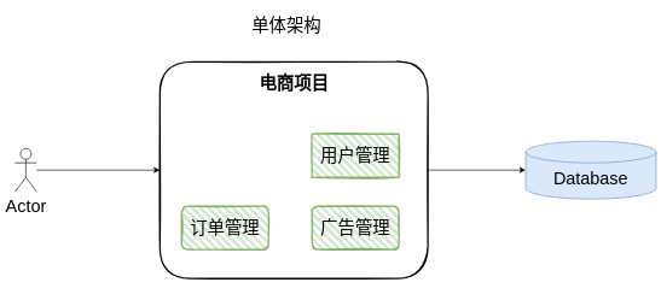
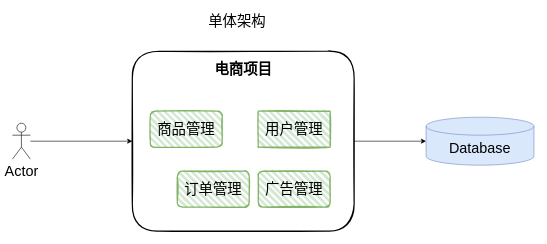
+ <mxCell id="7" value="商品管理" style="rounded=1;whiteSpace=wrap;html=1;strokeWidth=2;fillWeight=4;hachureGap=8;hachureAngle=45;fillColor=#d5e8d4;sketch=1;fontSize=24;strokeColor=#82b366;" vertex="1" parent="1"><mxGeometry x="250" y="185" width="120" height="60" as="geometry" /></mxCell>
- <mxCell id="11" value="Database" style="shape=cylinder3;whiteSpace=wrap;html=1;boundedLbl=1;backgroundOutline=1;size=15;fontSize=24;fillColor=#dae8fc;strokeColor=#6c8ebf;" vertex="1" parent="1"><mxGeometry x="725" y="195" width="180" height="80" as="geometry" /></mxCell>
+ <mxCell id="11" value="Database" style="shape=cylinder3;whiteSpace=wrap;html=1;boundedLbl=1;backgroundOutline=1;size=15;fontSize=24;fillColor=#dae8fc;strokeColor=#6c8ebf;" vertex="1" parent="1"><mxGeometry x="710" y="195" width="180" height="80" as="geometry" /></mxCell>
- <mxCell id="8" value="订单管理" style="rounded=1;whiteSpace=wrap;html=1;strokeWidth=2;fillWeight=4;hachureGap=8;hachureAngle=45;fillColor=#d5e8d4;sketch=1;fontSize=24;strokeColor=#82b366;" vertex="1" parent="1"><mxGeometry x="250" y="285" width="120" height="60" as="geometry" /></mxCell>
+ <mxCell id="8" value="订单管理" style="rounded=1;whiteSpace=wrap;html=1;strokeWidth=2;fillWeight=4;hachureGap=8;hachureAngle=45;fillColor=#d5e8d4;sketch=1;fontSize=24;strokeColor=#82b366;" vertex="1" parent="1"><mxGeometry x="295" y="285" width="120" height="60" as="geometry" /></mxCell>
